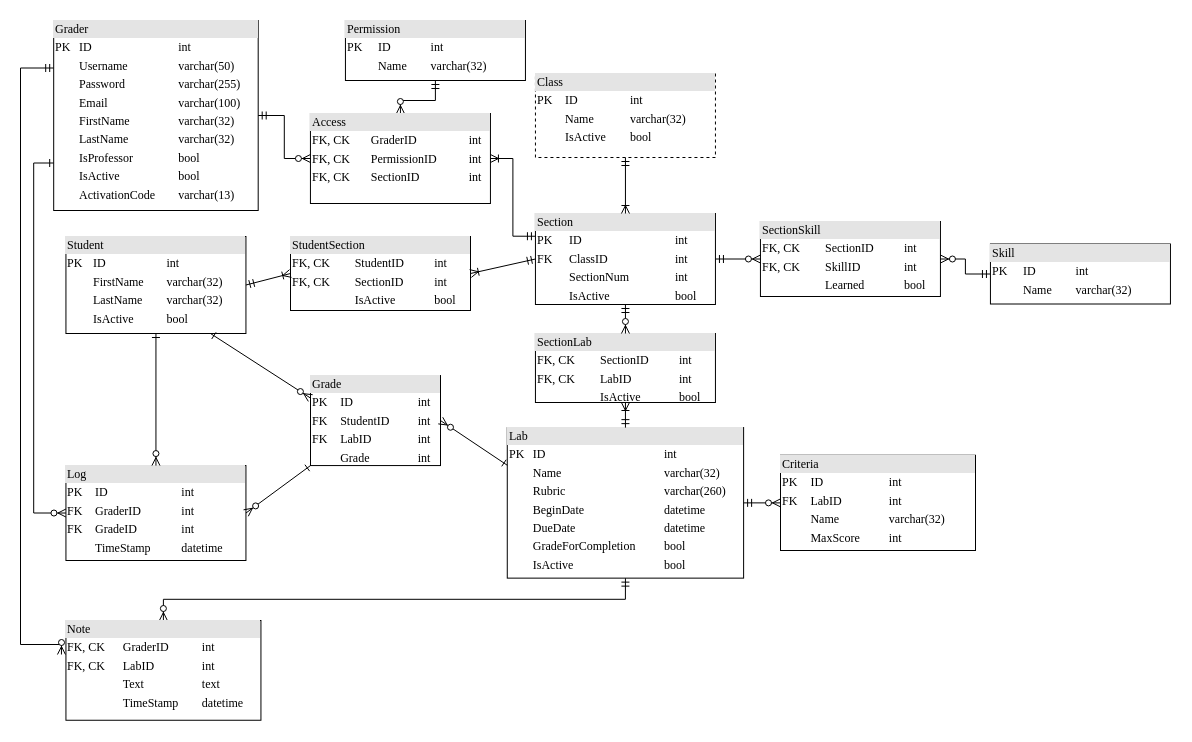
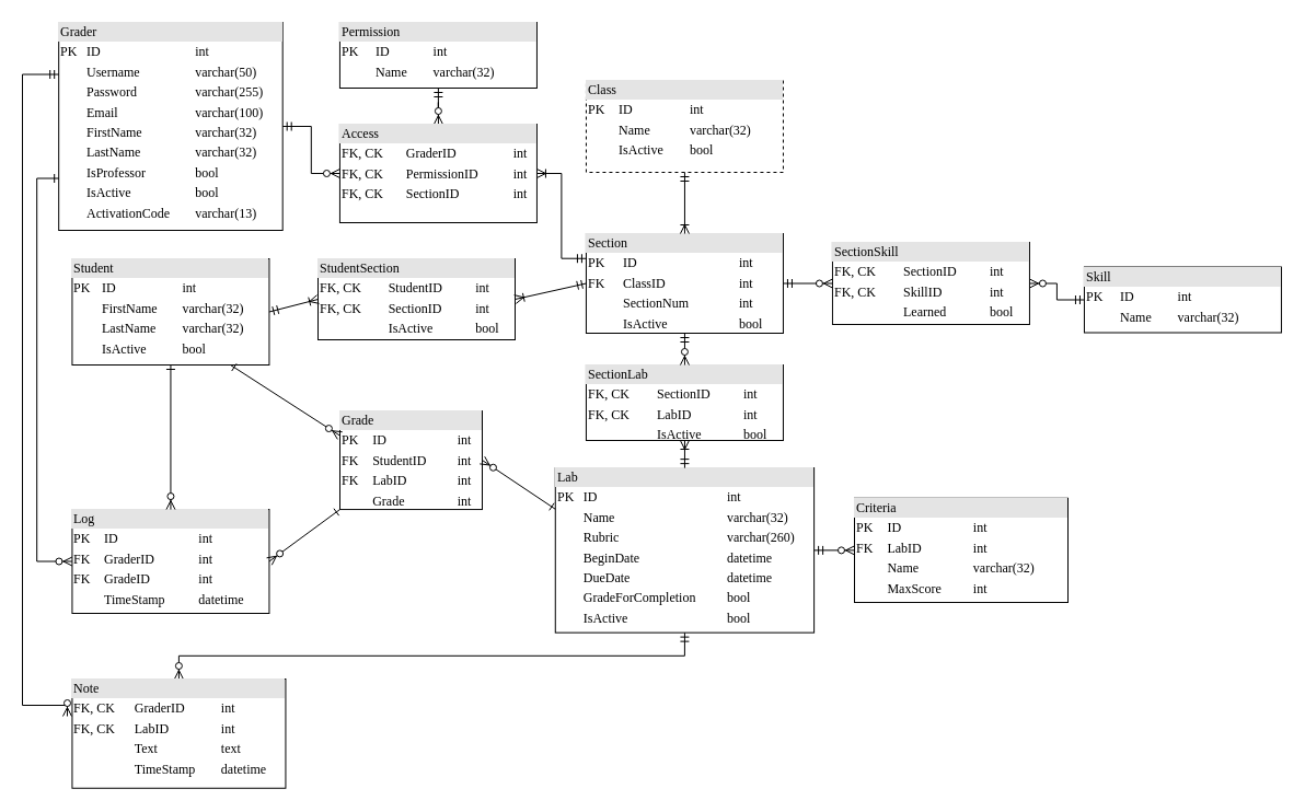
- <mxCell id="9" value="&lt;div style=&quot;box-sizing: border-box ; width: 100% ; background: #e4e4e4 ; padding: 2px&quot;&gt;Permission&lt;/div&gt;&lt;table style=&quot;width: 100% ; font-size: 1em&quot; cellpadding=&quot;2&quot; cellspacing=&quot;0&quot;&gt;&lt;tbody&gt;&lt;tr&gt;&lt;td&gt;PK&lt;/td&gt;&lt;td&gt;ID&lt;/td&gt;&lt;td&gt;int&lt;/td&gt;&lt;/tr&gt;&lt;tr&gt;&lt;td&gt;&lt;br&gt;&lt;/td&gt;&lt;td&gt;Name&lt;/td&gt;&lt;td&gt;varchar(32)&lt;/td&gt;&lt;/tr&gt;&lt;/tbody&gt;&lt;/table&gt;" style="verticalAlign=top;align=left;overflow=fill;html=1;rounded=0;shadow=0;comic=0;labelBackgroundColor=none;strokeWidth=1;fontFamily=Verdana;fontSize=12" parent="1" vertex="1"><mxGeometry x="344.94" y="20" width="180" height="60" as="geometry" /></mxCell>
+ <mxCell id="9" value="&lt;div style=&quot;box-sizing: border-box ; width: 100% ; background: #e4e4e4 ; padding: 2px&quot;&gt;Permission&lt;/div&gt;&lt;table style=&quot;width: 100% ; font-size: 1em&quot; cellpadding=&quot;2&quot; cellspacing=&quot;0&quot;&gt;&lt;tbody&gt;&lt;tr&gt;&lt;td&gt;PK&lt;/td&gt;&lt;td&gt;ID&lt;/td&gt;&lt;td&gt;int&lt;/td&gt;&lt;/tr&gt;&lt;tr&gt;&lt;td&gt;&lt;br&gt;&lt;/td&gt;&lt;td&gt;Name&lt;/td&gt;&lt;td&gt;varchar(32)&lt;/td&gt;&lt;/tr&gt;&lt;/tbody&gt;&lt;/table&gt;" style="verticalAlign=top;align=left;overflow=fill;html=1;rounded=0;shadow=0;comic=0;labelBackgroundColor=none;strokeWidth=1;fontFamily=Verdana;fontSize=12" parent="1" vertex="1"><mxGeometry x="309.94" y="20" width="180" height="60" as="geometry" /></mxCell>
